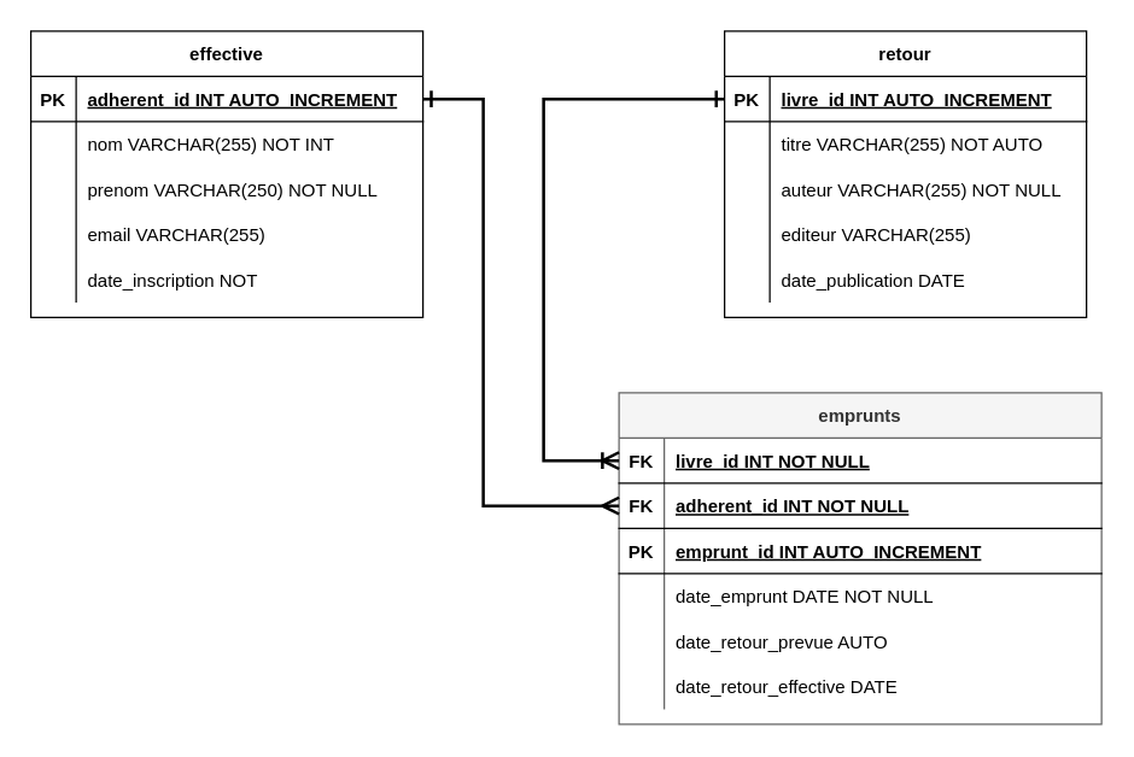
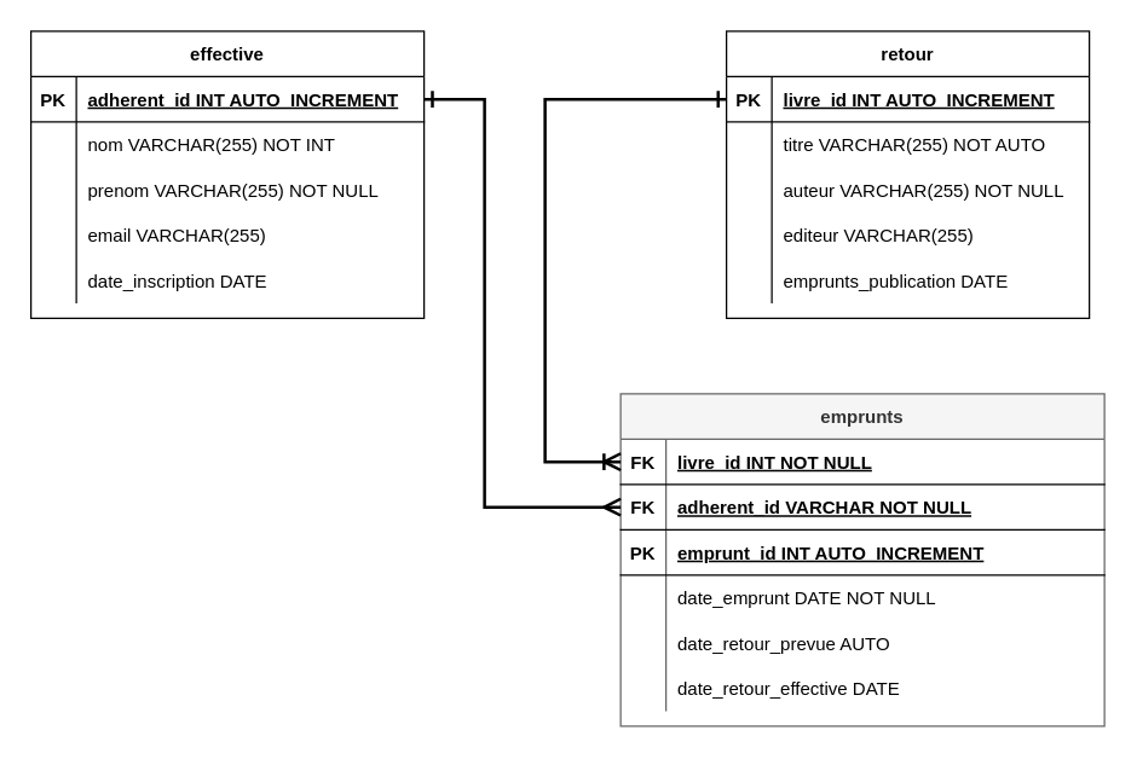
- <mxCell id="11" value="prenom VARCHAR(250) NOT NULL" style="shape=partialRectangle;overflow=hidden;connectable=0;fillColor=none;align=left;top=0;left=0;bottom=0;right=0;spacingLeft=6;" vertex="1" parent="9"><mxGeometry x="30" width="230" height="30" as="geometry"><mxRectangle width="230" height="30" as="alternateBounds" /></mxGeometry></mxCell>
+ <mxCell id="11" value="prenom VARCHAR(255) NOT NULL" style="shape=partialRectangle;overflow=hidden;connectable=0;fillColor=none;align=left;top=0;left=0;bottom=0;right=0;spacingLeft=6;" vertex="1" parent="9"><mxGeometry x="30" width="230" height="30" as="geometry"><mxRectangle width="230" height="30" as="alternateBounds" /></mxGeometry></mxCell>
- <mxCell id="17" value="date_inscription NOT" style="shape=partialRectangle;overflow=hidden;connectable=0;fillColor=none;align=left;top=0;left=0;bottom=0;right=0;spacingLeft=6;" vertex="1" parent="15"><mxGeometry x="30" width="230" height="30" as="geometry"><mxRectangle width="230" height="30" as="alternateBounds" /></mxGeometry></mxCell>
+ <mxCell id="17" value="date_inscription DATE" style="shape=partialRectangle;overflow=hidden;connectable=0;fillColor=none;align=left;top=0;left=0;bottom=0;right=0;spacingLeft=6;" vertex="1" parent="15"><mxGeometry x="30" width="230" height="30" as="geometry"><mxRectangle width="230" height="30" as="alternateBounds" /></mxGeometry></mxCell>
- <mxCell id="33" value="date_publication DATE" style="shape=partialRectangle;overflow=hidden;connectable=0;fillColor=none;align=left;top=0;left=0;bottom=0;right=0;spacingLeft=6;" vertex="1" parent="31"><mxGeometry x="30" width="210" height="30" as="geometry"><mxRectangle width="210" height="30" as="alternateBounds" /></mxGeometry></mxCell>
+ <mxCell id="33" value="emprunts_publication DATE" style="shape=partialRectangle;overflow=hidden;connectable=0;fillColor=none;align=left;top=0;left=0;bottom=0;right=0;spacingLeft=6;" vertex="1" parent="31"><mxGeometry x="30" width="210" height="30" as="geometry"><mxRectangle width="210" height="30" as="alternateBounds" /></mxGeometry></mxCell>
- <mxCell id="40" value="adherent_id INT NOT NULL" style="shape=partialRectangle;overflow=hidden;connectable=0;fillColor=none;align=left;top=0;left=0;bottom=0;right=0;spacingLeft=6;fontStyle=5;" vertex="1" parent="38"><mxGeometry x="30" width="290" height="30" as="geometry"><mxRectangle width="290" height="30" as="alternateBounds" /></mxGeometry></mxCell>
+ <mxCell id="40" value="adherent_id VARCHAR NOT NULL" style="shape=partialRectangle;overflow=hidden;connectable=0;fillColor=none;align=left;top=0;left=0;bottom=0;right=0;spacingLeft=6;fontStyle=5;" vertex="1" parent="38"><mxGeometry x="30" width="290" height="30" as="geometry"><mxRectangle width="290" height="30" as="alternateBounds" /></mxGeometry></mxCell>
